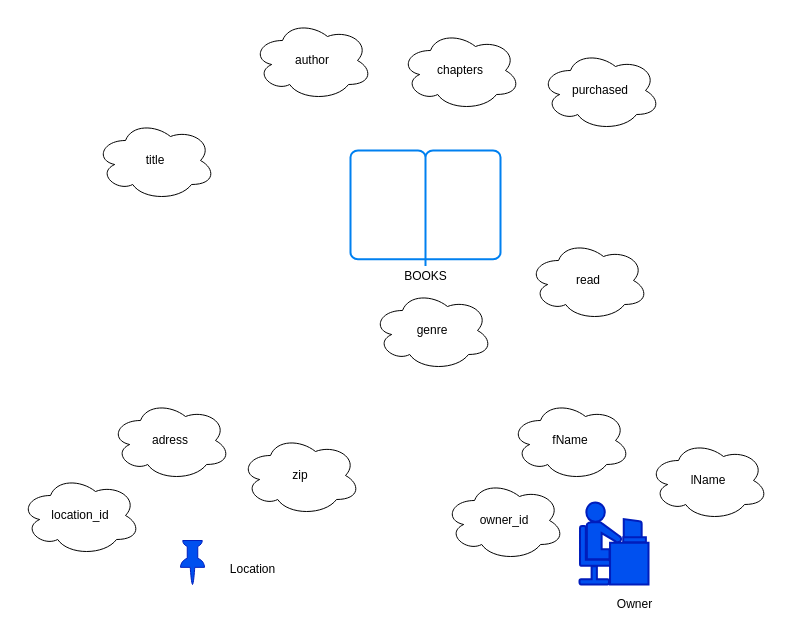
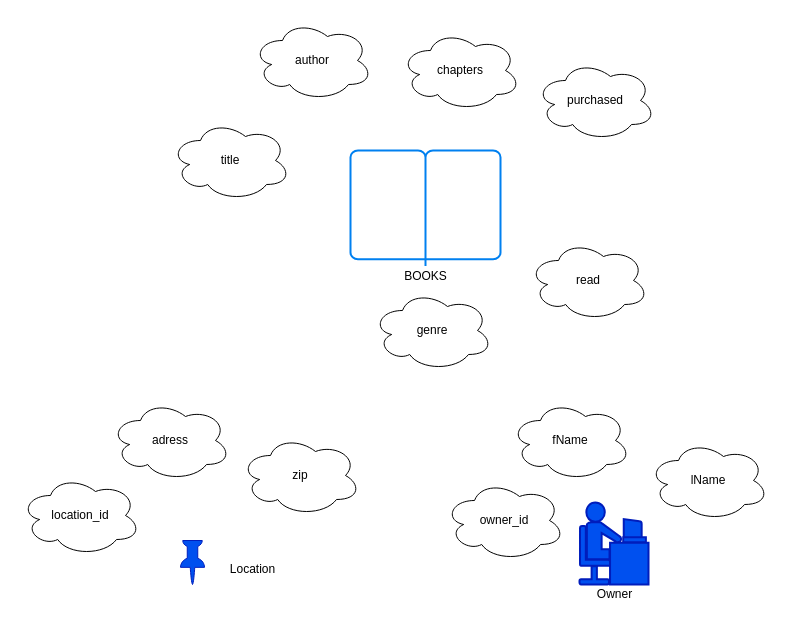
- <mxCell id="6" value="purchased" style="ellipse;shape=cloud;whiteSpace=wrap;html=1;" vertex="1" parent="1"><mxGeometry x="540" y="50" width="120" height="80" as="geometry" /></mxCell>
+ <mxCell id="6" value="purchased" style="ellipse;shape=cloud;whiteSpace=wrap;html=1;" vertex="1" parent="1"><mxGeometry x="535" y="60" width="120" height="80" as="geometry" /></mxCell>
- <mxCell id="3" value="title" style="ellipse;shape=cloud;whiteSpace=wrap;html=1;" vertex="1" parent="1"><mxGeometry x="95" y="120" width="120" height="80" as="geometry" /></mxCell>
+ <mxCell id="3" value="title" style="ellipse;shape=cloud;whiteSpace=wrap;html=1;" vertex="1" parent="1"><mxGeometry x="170" y="120" width="120" height="80" as="geometry" /></mxCell>
- <mxCell id="19" value="Owner" style="text;html=1;align=center;verticalAlign=middle;resizable=0;points=[];autosize=1;strokeColor=none;fillColor=none;" vertex="1" parent="1"><mxGeometry x="608.5" y="594" width="50" height="20" as="geometry" /></mxCell>
+ <mxCell id="19" value="Owner" style="text;html=1;align=center;verticalAlign=middle;resizable=0;points=[];autosize=1;strokeColor=none;fillColor=none;" vertex="1" parent="1"><mxGeometry x="588.5" y="584" width="50" height="20" as="geometry" /></mxCell>
